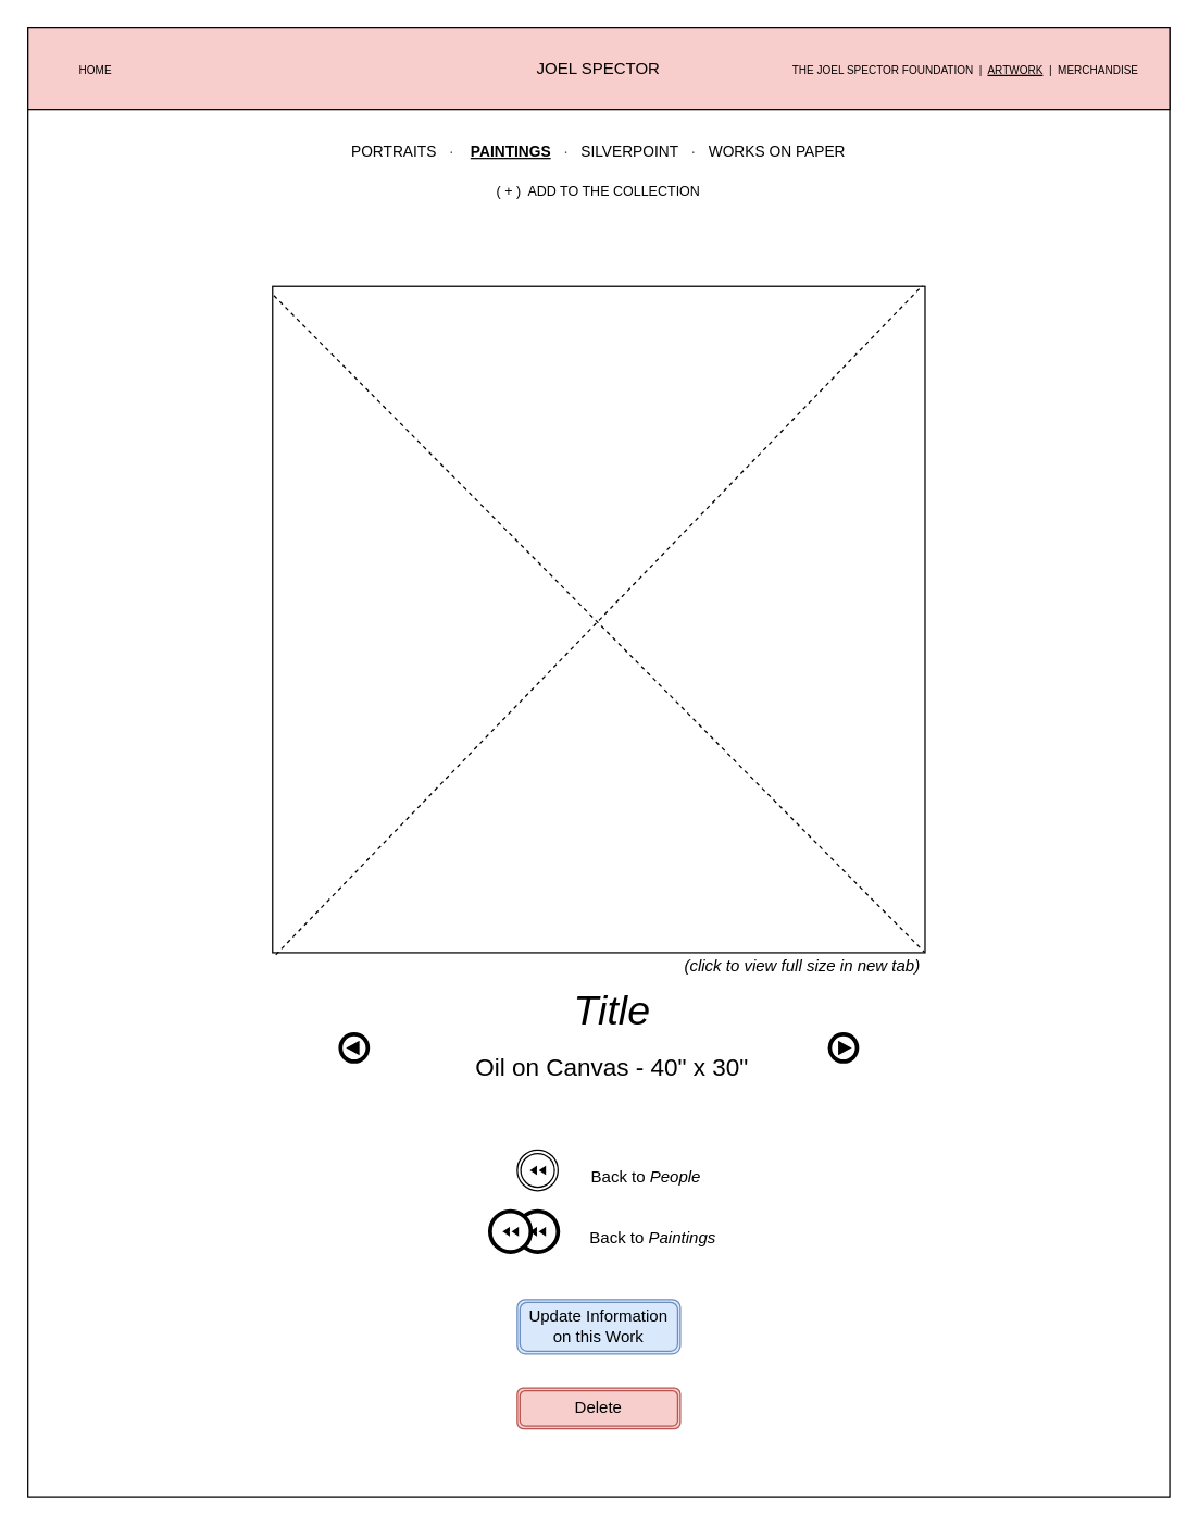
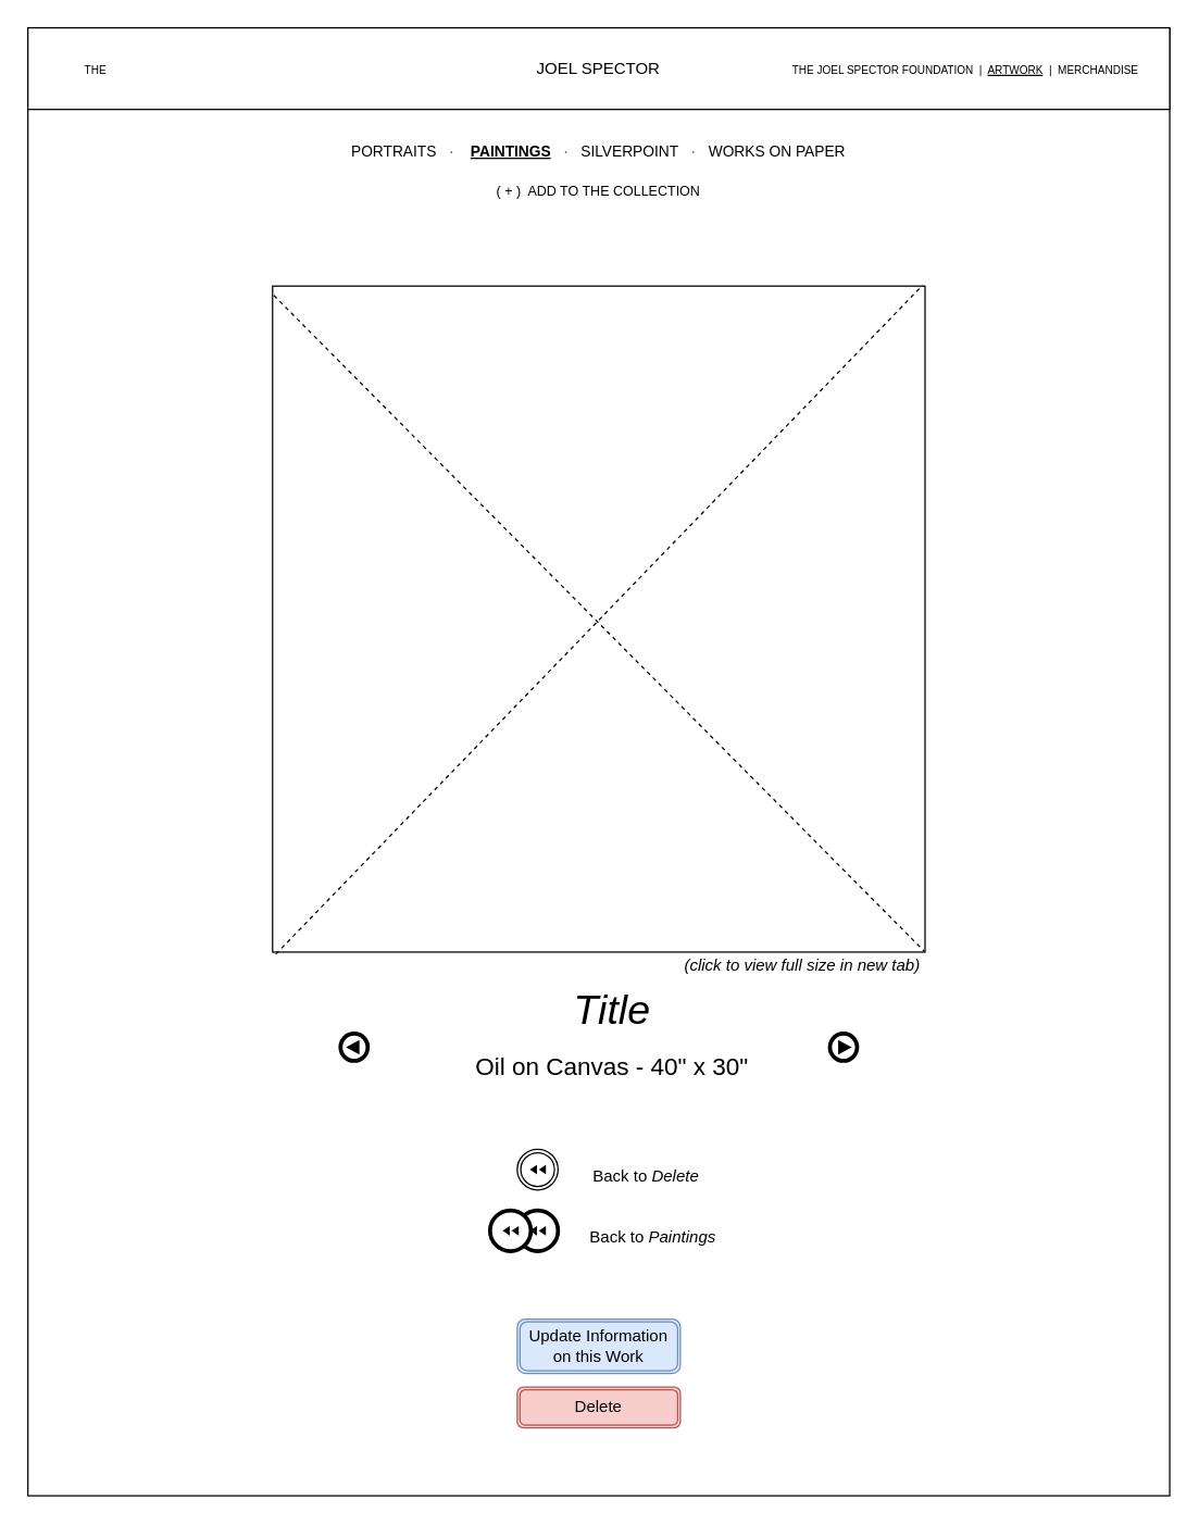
- <mxCell id="4" value="&lt;font style=&quot;font-size: 8px&quot;&gt;HOME&lt;/font&gt;" style="text;html=1;strokeColor=none;fillColor=none;align=center;verticalAlign=middle;whiteSpace=wrap;rounded=0;" vertex="1" parent="1"><mxGeometry x="50" y="40" width="40" height="20" as="geometry" /></mxCell>
+ <mxCell id="4" value="&lt;font style=&quot;font-size: 8px&quot;&gt;THE&lt;/font&gt;" style="text;html=1;strokeColor=none;fillColor=none;align=center;verticalAlign=middle;whiteSpace=wrap;rounded=0;" vertex="1" parent="1"><mxGeometry x="50" y="40" width="40" height="20" as="geometry" /></mxCell>
- <mxCell id="3" value="JOEL SPECTOR" style="rounded=0;whiteSpace=wrap;html=1;fillColor=#f8cecc;" vertex="1" parent="1"><mxGeometry x="20" y="20" width="840" height="60" as="geometry" /></mxCell>
+ <mxCell id="3" value="JOEL SPECTOR" style="rounded=0;whiteSpace=wrap;html=1;" vertex="1" parent="1"><mxGeometry x="20" y="20" width="840" height="60" as="geometry" /></mxCell>
- <mxCell id="16" value="Back to &lt;i&gt;People&lt;/i&gt;" style="text;html=1;strokeColor=none;fillColor=none;align=center;verticalAlign=middle;whiteSpace=wrap;rounded=0;" vertex="1" parent="1"><mxGeometry x="430" y="855" width="90" height="20" as="geometry" /></mxCell>
+ <mxCell id="16" value="Back to &lt;i&gt;Delete&lt;/i&gt;" style="text;html=1;strokeColor=none;fillColor=none;align=center;verticalAlign=middle;whiteSpace=wrap;rounded=0;" vertex="1" parent="1"><mxGeometry x="430" y="855" width="90" height="20" as="geometry" /></mxCell>
- <mxCell id="19" value="Update Information on this Work" style="shape=ext;rounded=1;html=1;whiteSpace=wrap;double=1;fillColor=#dae8fc;strokeColor=#6c8ebf;" vertex="1" parent="1"><mxGeometry x="380" y="955" width="120" height="40" as="geometry" /></mxCell>
+ <mxCell id="19" value="Update Information on this Work" style="shape=ext;rounded=1;html=1;whiteSpace=wrap;double=1;fillColor=#dae8fc;strokeColor=#6c8ebf;" vertex="1" parent="1"><mxGeometry x="380" y="970" width="120" height="40" as="geometry" /></mxCell>
